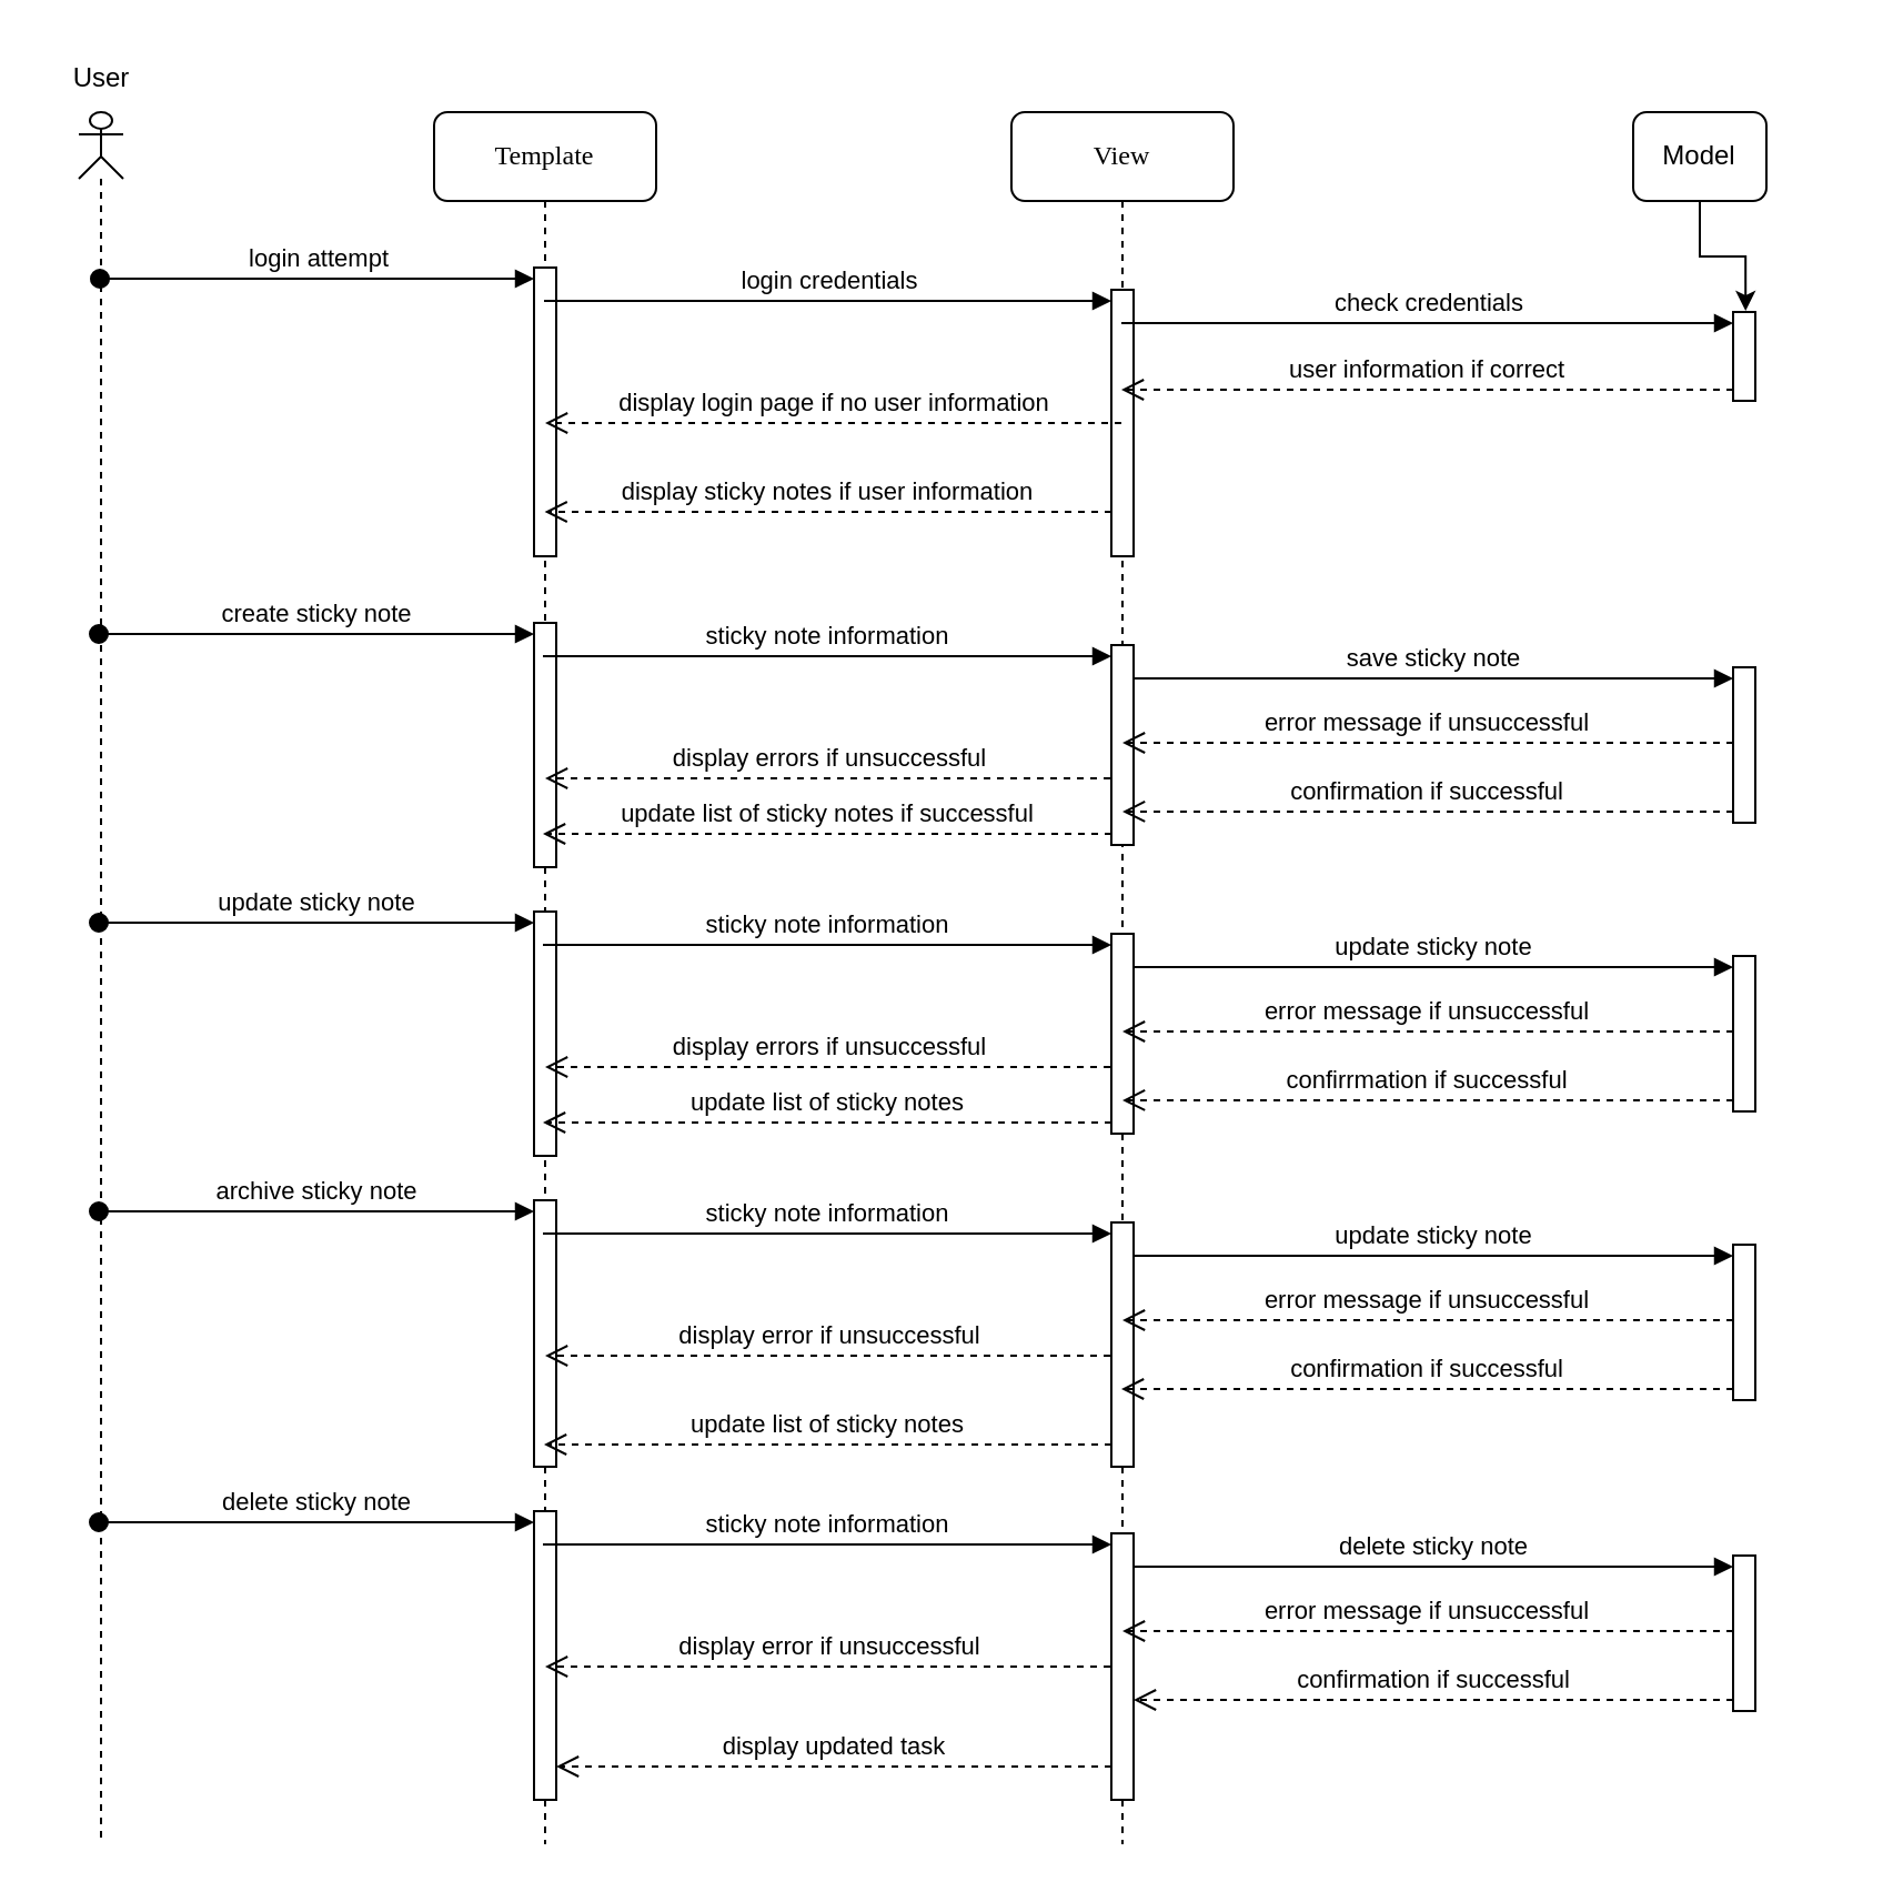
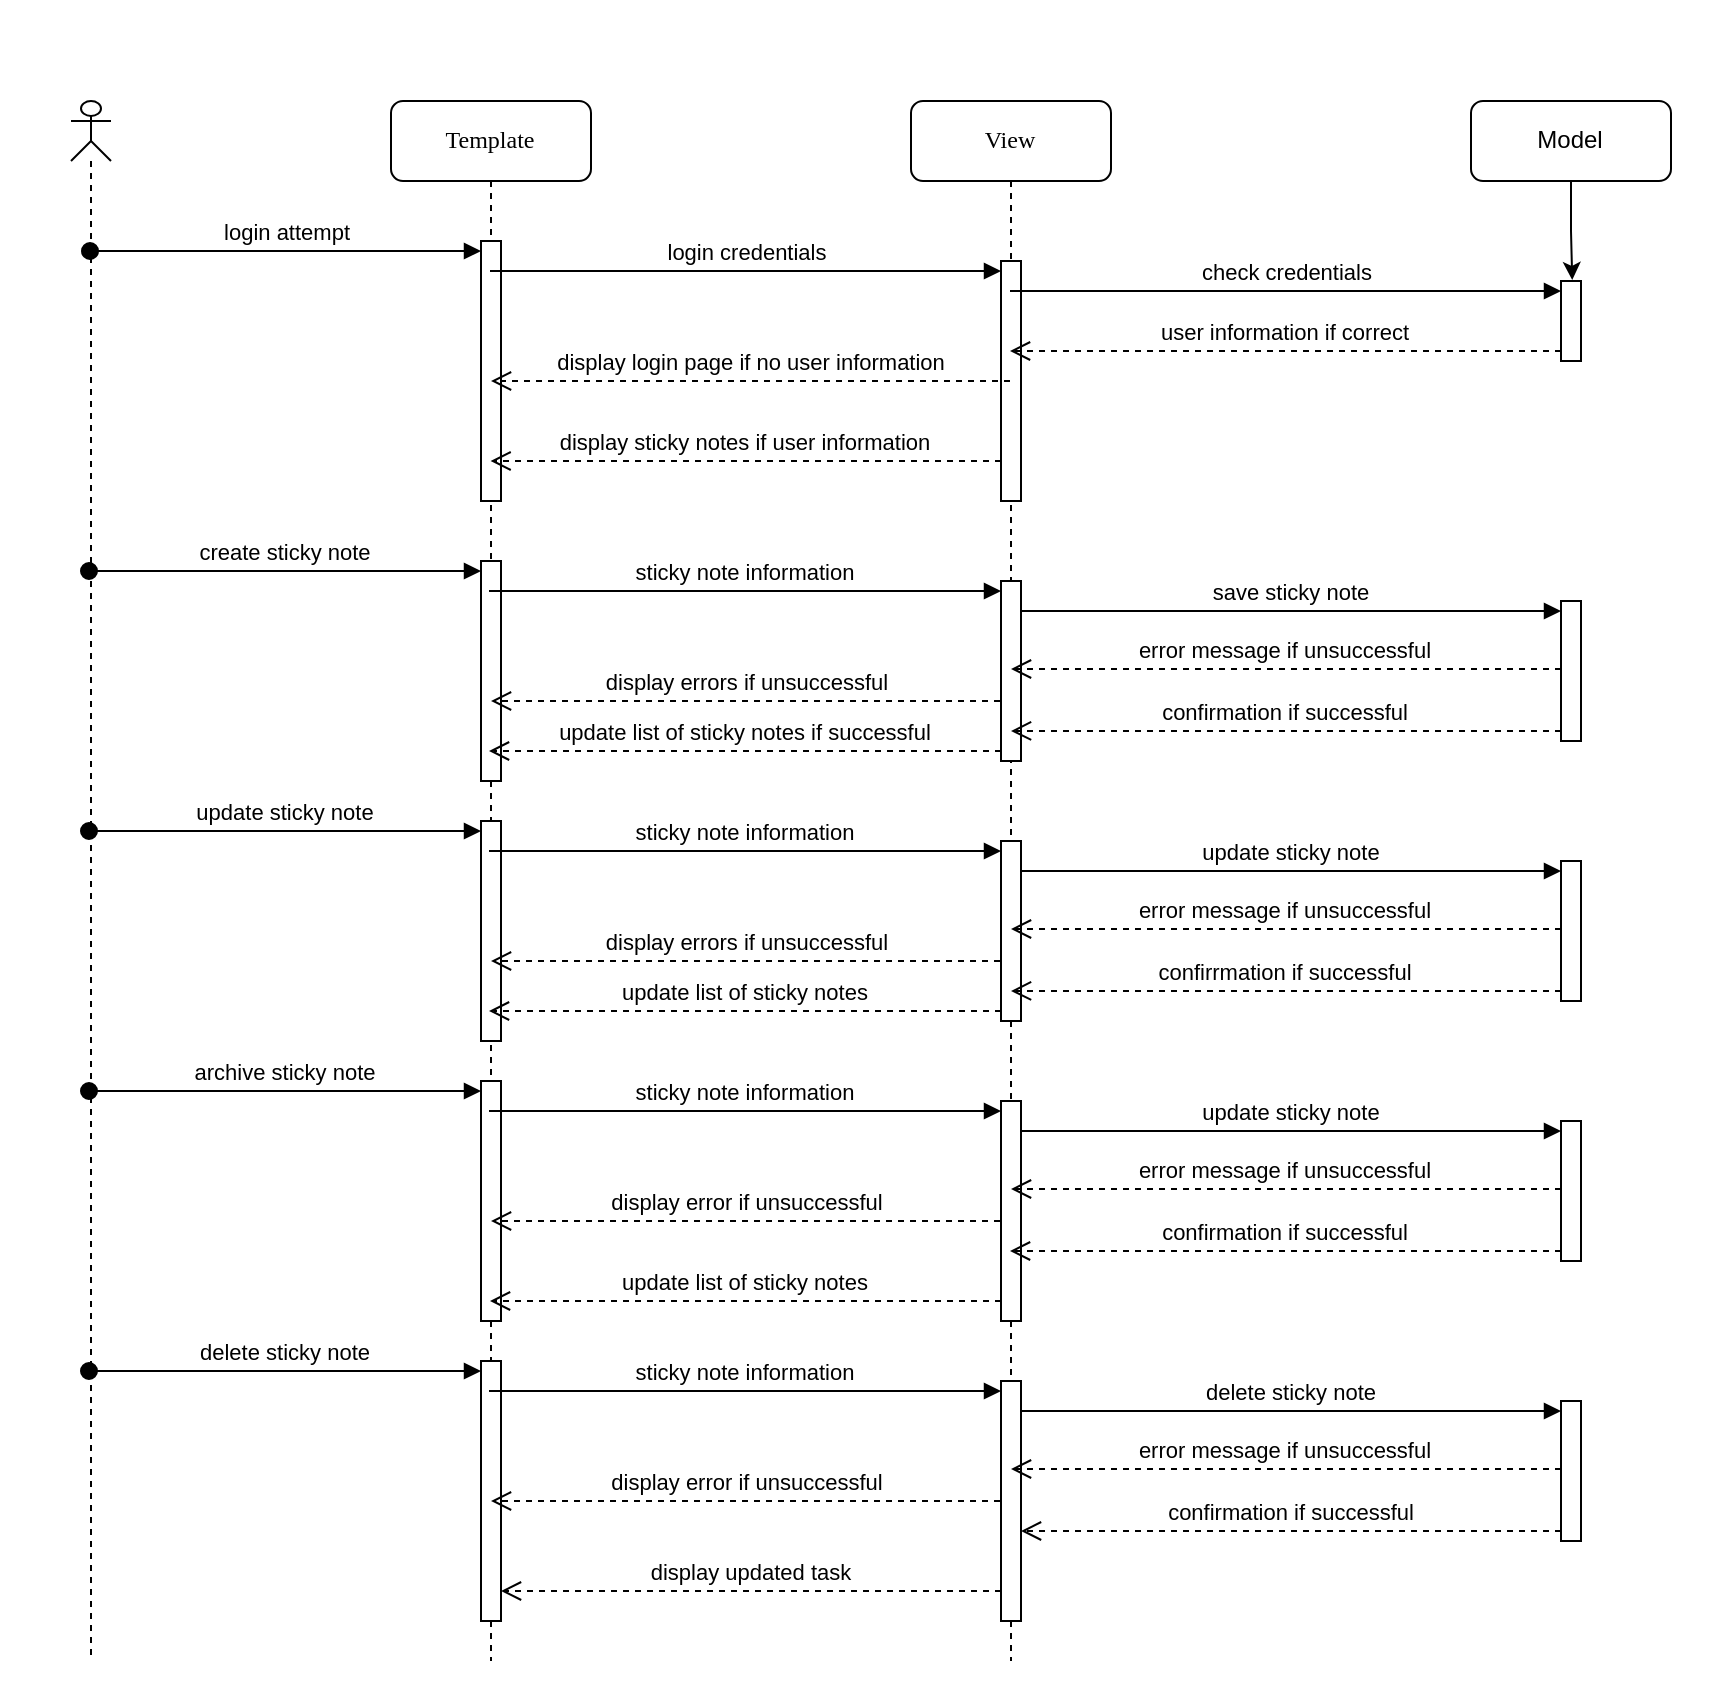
- <mxCell id="54" value="User" style="text;html=1;align=center;verticalAlign=middle;resizable=0;points=[];autosize=1;strokeColor=none;fillColor=none;" vertex="1" parent="1"><mxGeometry x="20" y="20" width="50" height="30" as="geometry" /></mxCell>
- <mxCell id="55" value="Model" style="rounded=1;whiteSpace=wrap;html=1;" vertex="1" parent="1"><mxGeometry x="735" y="50" width="60" height="40" as="geometry" /></mxCell>
+ <mxCell id="55" value="Model" style="rounded=1;whiteSpace=wrap;html=1;" vertex="1" parent="1"><mxGeometry x="735" y="50" width="100" height="40" as="geometry" /></mxCell>
